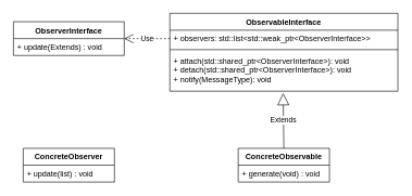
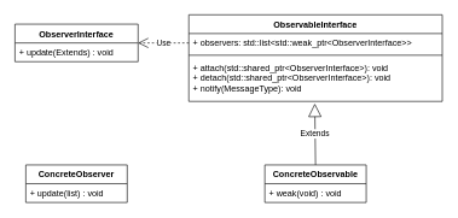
- <mxCell id="9" value="+ generate(void) : void" style="text;strokeColor=none;fillColor=none;align=left;verticalAlign=top;spacingLeft=4;spacingRight=4;overflow=hidden;rotatable=0;points=[[0,0.5],[1,0.5]];portConstraint=eastwest;" vertex="1" parent="8"><mxGeometry y="26" width="140" height="26" as="geometry" /></mxCell>
+ <mxCell id="9" value="+ weak(void) : void" style="text;strokeColor=none;fillColor=none;align=left;verticalAlign=top;spacingLeft=4;spacingRight=4;overflow=hidden;rotatable=0;points=[[0,0.5],[1,0.5]];portConstraint=eastwest;" vertex="1" parent="8"><mxGeometry y="26" width="140" height="26" as="geometry" /></mxCell>
